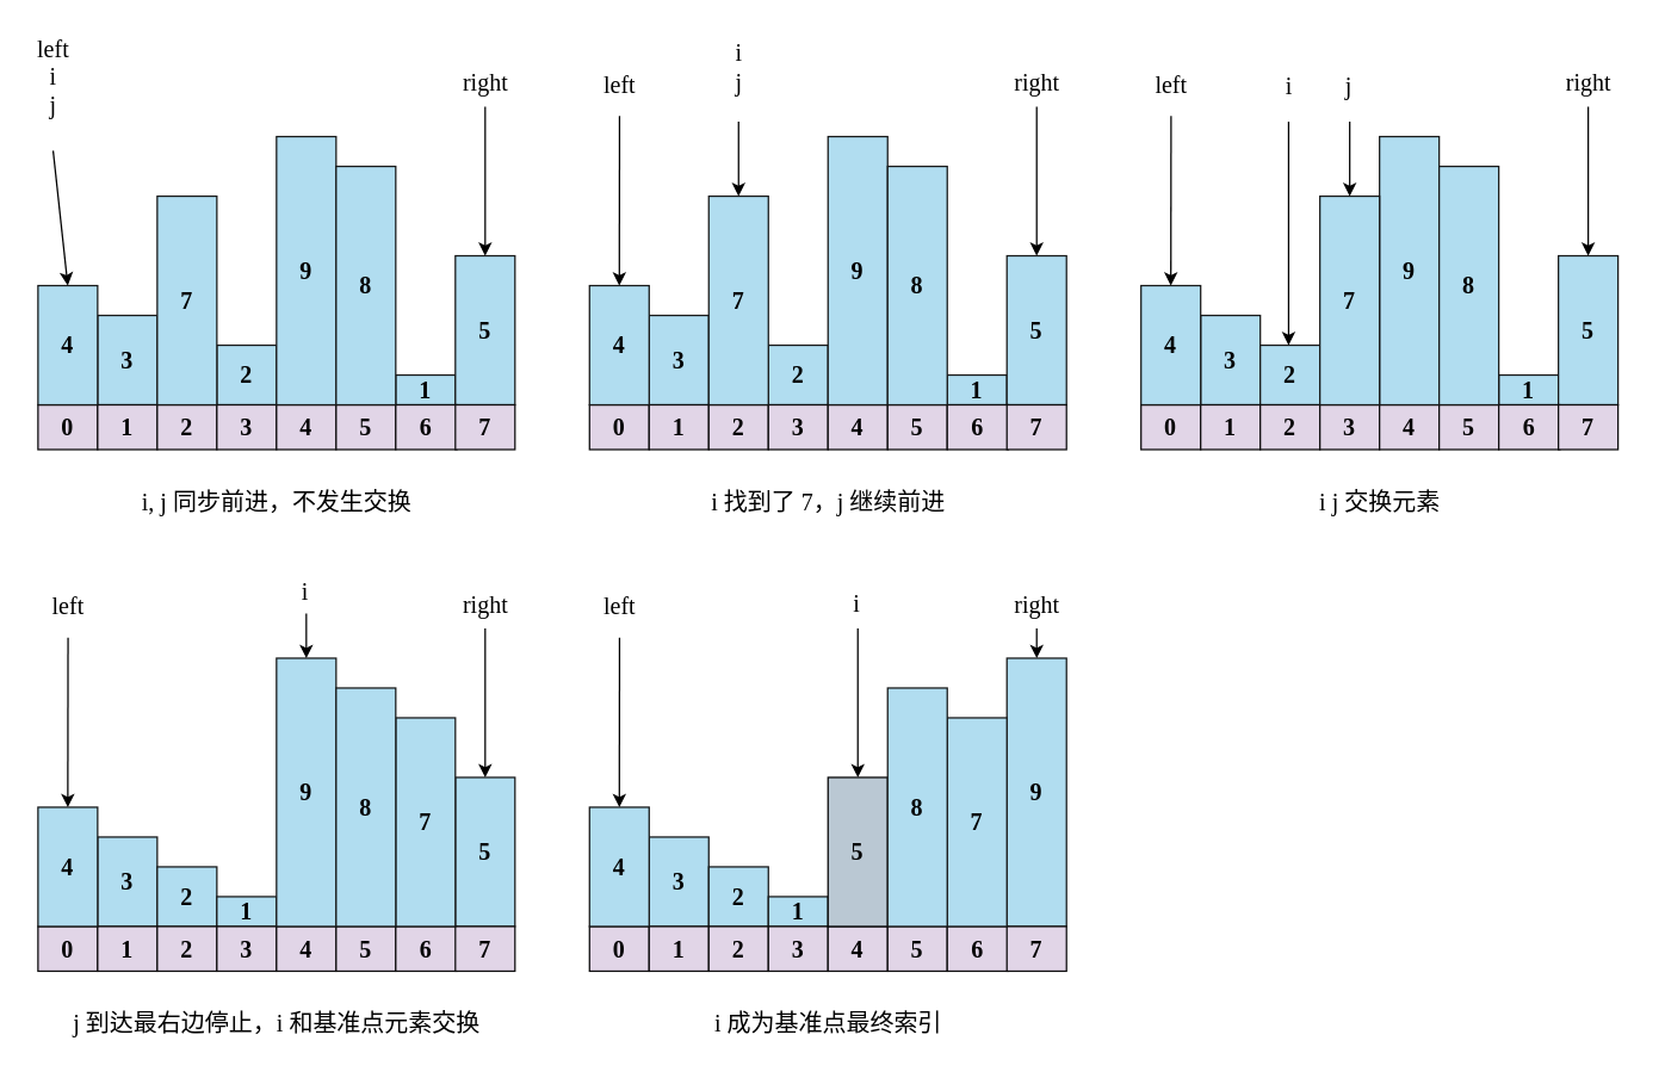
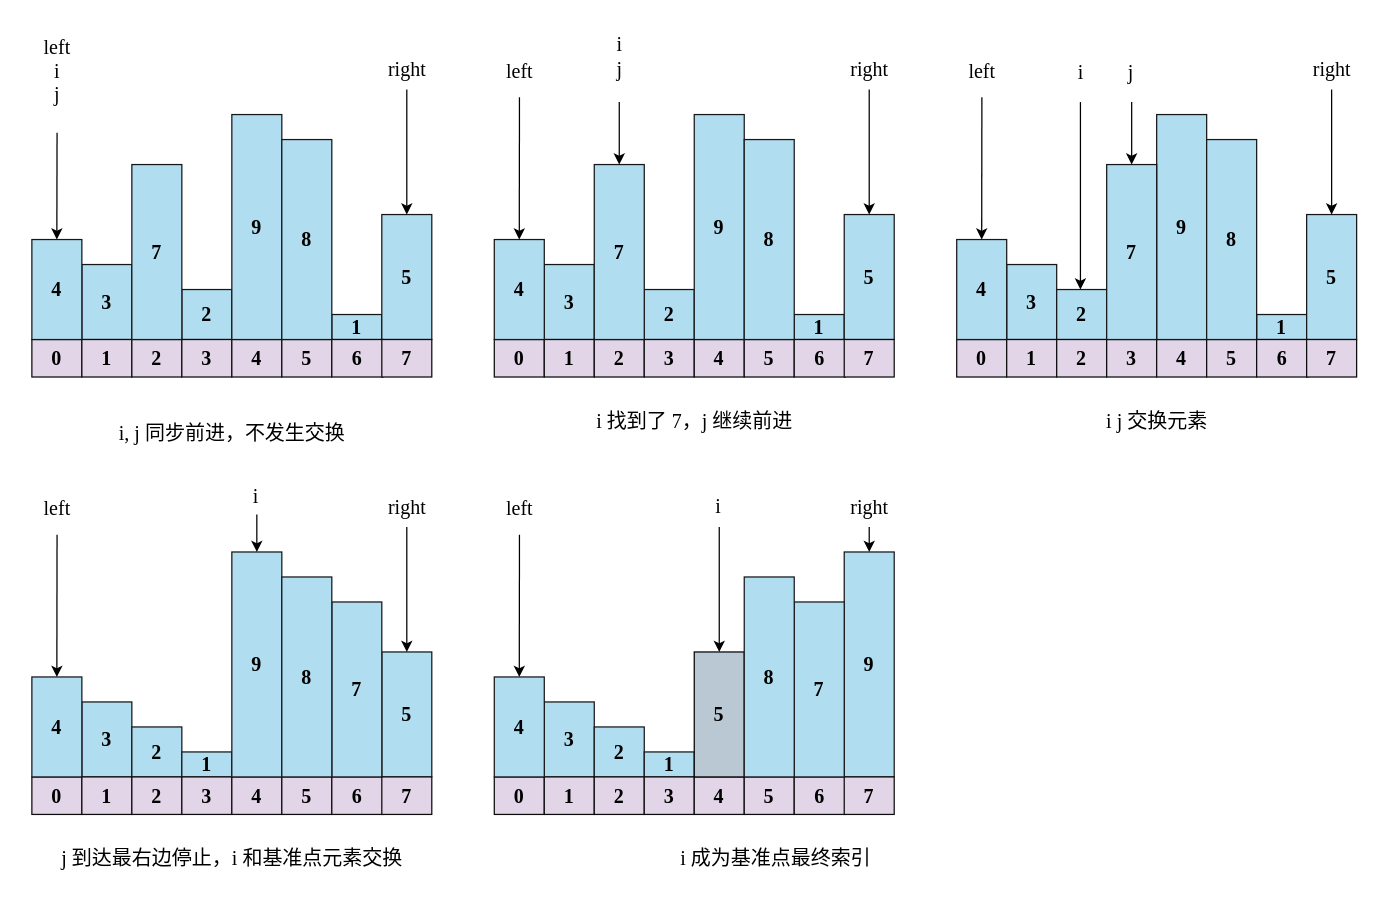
- <mxCell id="18" value="&lt;font style=&quot;font-size: 16px;&quot; face=&quot;Verdana&quot;&gt;left&lt;br&gt;i&lt;br&gt;j&lt;br&gt;&lt;/font&gt;" style="text;html=1;align=center;verticalAlign=middle;resizable=0;points=[];autosize=1;strokeColor=none;fillColor=none;" vertex="1" parent="1"><mxGeometry x="10" y="16" width="50" height="70" as="geometry" /></mxCell>
+ <mxCell id="18" value="&lt;font style=&quot;font-size: 16px;&quot; face=&quot;Verdana&quot;&gt;left&lt;br&gt;i&lt;br&gt;j&lt;br&gt;&lt;/font&gt;" style="text;html=1;align=center;verticalAlign=middle;resizable=0;points=[];autosize=1;strokeColor=none;fillColor=none;" vertex="1" parent="1"><mxGeometry x="20" y="21" width="50" height="70" as="geometry" /></mxCell>
- <mxCell id="44" value="&lt;font face=&quot;Verdana&quot; style=&quot;font-size: 16px;&quot;&gt;i, j 同步前进，不发生交换&lt;/font&gt;" style="text;html=1;align=center;verticalAlign=middle;resizable=0;points=[];autosize=1;strokeColor=none;fillColor=none;" vertex="1" parent="1"><mxGeometry x="80" y="321" width="210" height="30" as="geometry" /></mxCell>
+ <mxCell id="44" value="&lt;font face=&quot;Verdana&quot; style=&quot;font-size: 16px;&quot;&gt;i, j 同步前进，不发生交换&lt;/font&gt;" style="text;html=1;align=center;verticalAlign=middle;resizable=0;points=[];autosize=1;strokeColor=none;fillColor=none;" vertex="1" parent="1"><mxGeometry x="80" y="331" width="210" height="30" as="geometry" /></mxCell>
- <mxCell id="115" value="&lt;font face=&quot;Verdana&quot; style=&quot;font-size: 16px;&quot;&gt;i 成为基准点最终索引&lt;/font&gt;" style="text;html=1;align=center;verticalAlign=middle;resizable=0;points=[];autosize=1;strokeColor=none;fillColor=none;" vertex="1" parent="1"><mxGeometry x="465" y="671" width="180" height="30" as="geometry" /></mxCell>
+ <mxCell id="115" value="&lt;font face=&quot;Verdana&quot; style=&quot;font-size: 16px;&quot;&gt;i 成为基准点最终索引&lt;/font&gt;" style="text;html=1;align=center;verticalAlign=middle;resizable=0;points=[];autosize=1;strokeColor=none;fillColor=none;" vertex="1" parent="1"><mxGeometry x="530" y="671" width="180" height="30" as="geometry" /></mxCell>
